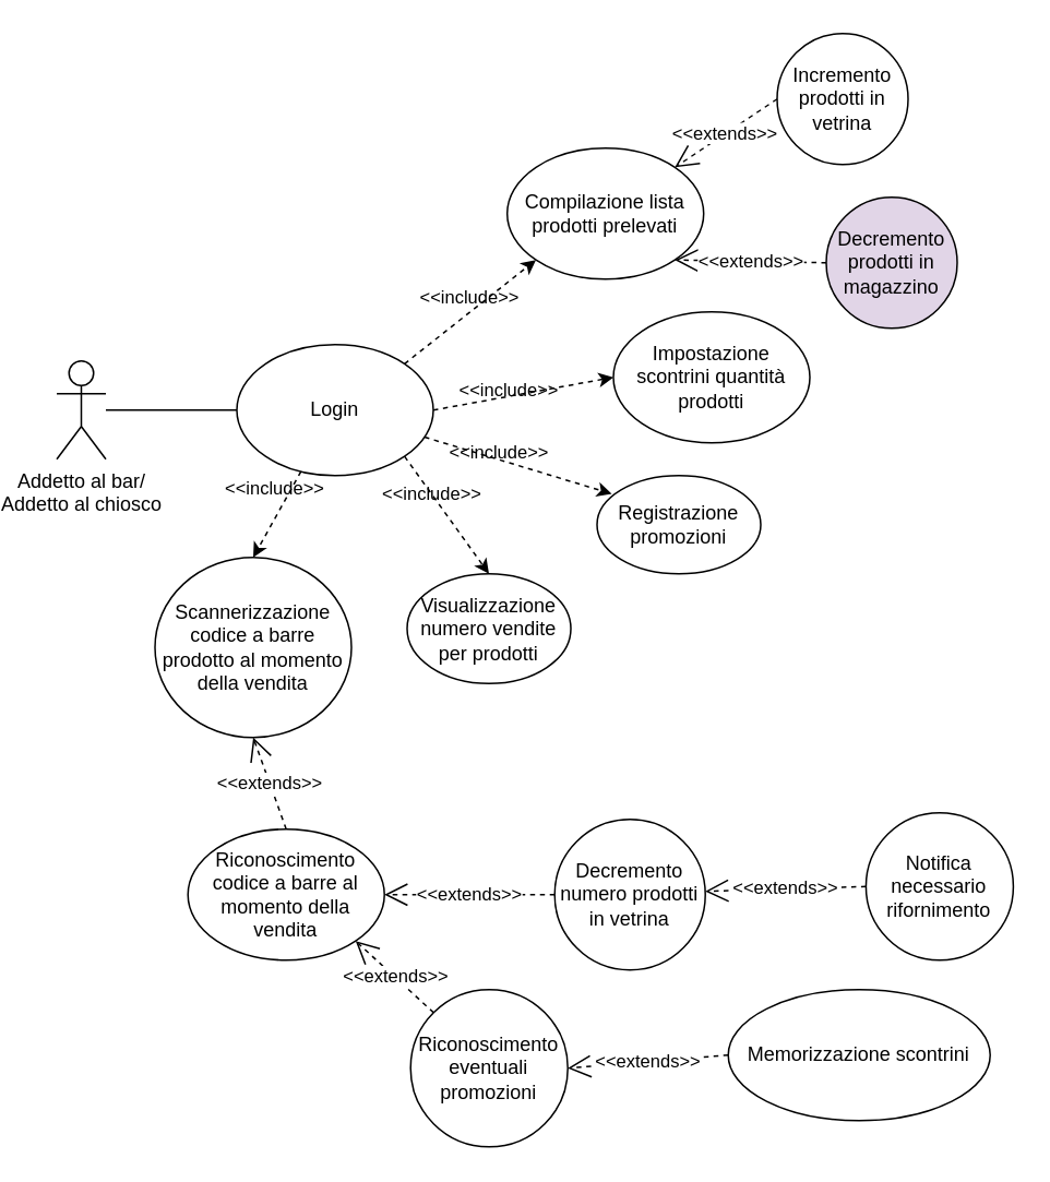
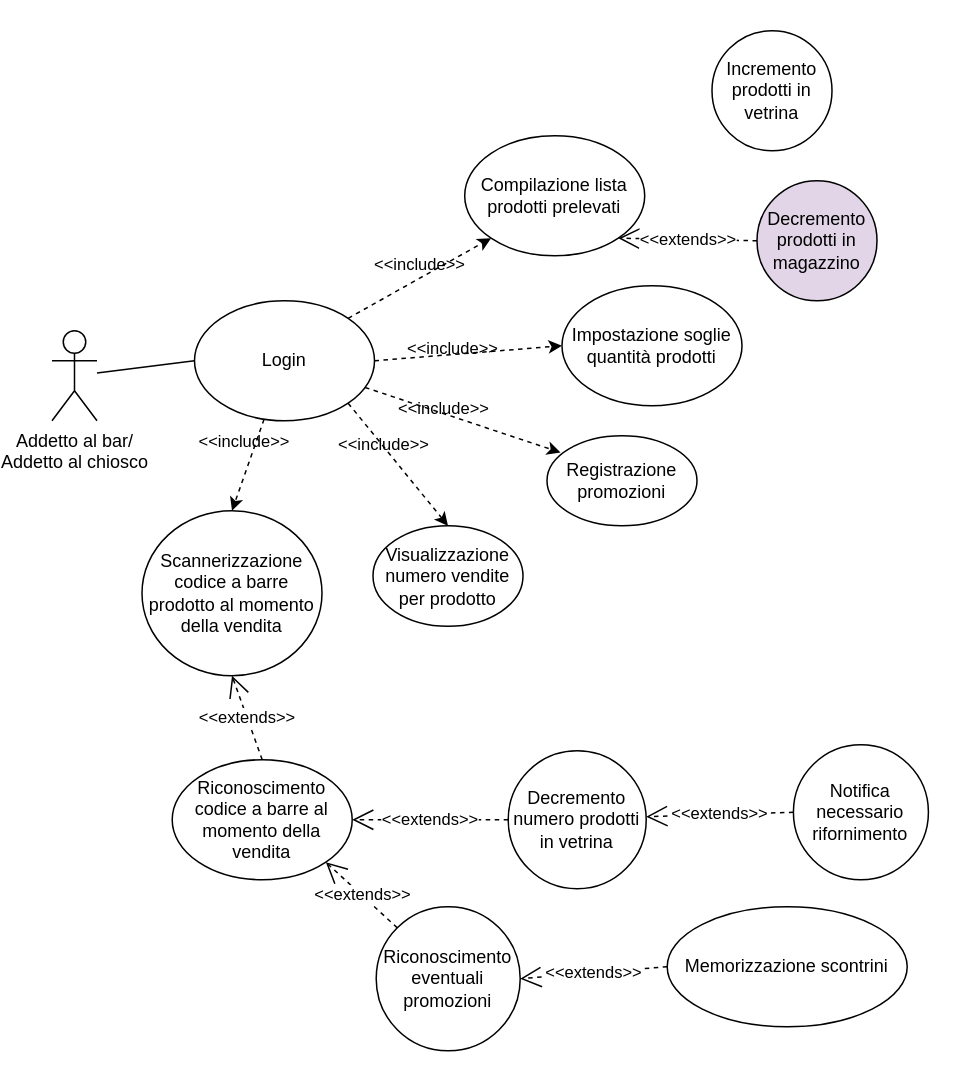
- <mxCell id="5" value="&amp;lt;&amp;lt;extends&amp;gt;&amp;gt;" style="endArrow=open;dashed=1;endFill=0;endSize=12;html=1;rounded=0;exitX=0;exitY=0.5;exitDx=0;exitDy=0;entryX=1;entryY=0;entryDx=0;entryDy=0;" parent="1" source="4" target="9" edge="1"><mxGeometry width="160" relative="1" as="geometry"><mxPoint x="403.69" y="320" as="sourcePoint" /><mxPoint x="450" y="130" as="targetPoint" /></mxGeometry></mxCell>
- <mxCell id="6" value="Impostazione scontrini quantità prodotti" style="ellipse;whiteSpace=wrap;html=1;" parent="1" vertex="1"><mxGeometry x="360" y="190" width="120" height="80" as="geometry" /></mxCell>
+ <mxCell id="6" value="Impostazione soglie quantità prodotti" style="ellipse;whiteSpace=wrap;html=1;" parent="1" vertex="1"><mxGeometry x="360" y="190" width="120" height="80" as="geometry" /></mxCell>
- <mxCell id="3" value="Login" style="ellipse;whiteSpace=wrap;html=1;" parent="1" vertex="1"><mxGeometry x="130" y="210" width="120" height="80" as="geometry" /></mxCell>
+ <mxCell id="3" value="Login" style="ellipse;whiteSpace=wrap;html=1;" parent="1" vertex="1"><mxGeometry x="115" y="200" width="120" height="80" as="geometry" /></mxCell>
- <mxCell id="22" value="Visualizzazione numero vendite per prodotti" style="ellipse;whiteSpace=wrap;html=1;" parent="1" vertex="1"><mxGeometry x="234" y="350" width="100" height="67" as="geometry" /></mxCell>
+ <mxCell id="22" value="Visualizzazione numero vendite per prodotto" style="ellipse;whiteSpace=wrap;html=1;" parent="1" vertex="1"><mxGeometry x="234" y="350" width="100" height="67" as="geometry" /></mxCell>
